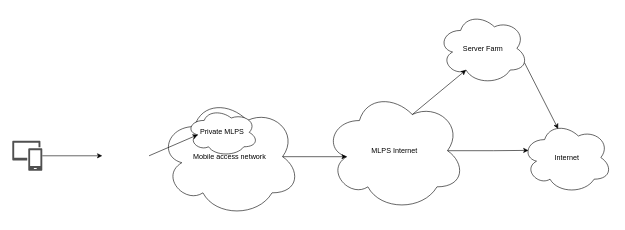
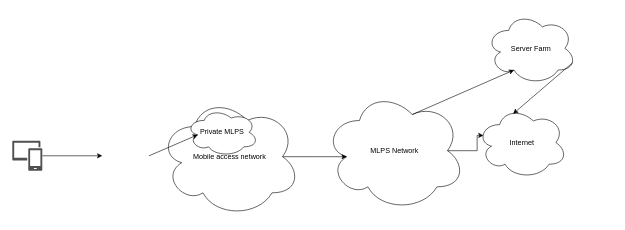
- <mxCell id="10" value="Server Farm" style="ellipse;shape=cloud;whiteSpace=wrap;html=1;" vertex="1" parent="1"><mxGeometry x="730" y="20" width="150" height="120" as="geometry" /></mxCell>
+ <mxCell id="10" value="Server Farm" style="ellipse;shape=cloud;whiteSpace=wrap;html=1;" vertex="1" parent="1"><mxGeometry x="810" y="20" width="150" height="120" as="geometry" /></mxCell>
- <mxCell id="8" value="MLPS Internet" style="ellipse;shape=cloud;whiteSpace=wrap;html=1;" vertex="1" parent="1"><mxGeometry x="540" y="150" width="235" height="201" as="geometry" /></mxCell>
+ <mxCell id="8" value="MLPS Network" style="ellipse;shape=cloud;whiteSpace=wrap;html=1;" vertex="1" parent="1"><mxGeometry x="540" y="150" width="235" height="201" as="geometry" /></mxCell>
- <mxCell id="9" value="Internet" style="ellipse;shape=cloud;whiteSpace=wrap;html=1;" vertex="1" parent="1"><mxGeometry x="870" y="202" width="150" height="120" as="geometry" /></mxCell>
+ <mxCell id="9" value="Internet" style="ellipse;shape=cloud;whiteSpace=wrap;html=1;" vertex="1" parent="1"><mxGeometry x="795" y="177" width="150" height="120" as="geometry" /></mxCell>
